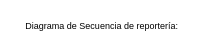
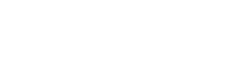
- <mxCell id="2" value="Diagrama de Secuencia  de reportería: " style="text;html=1;align=center;verticalAlign=middle;resizable=0;points=[];autosize=1;strokeColor=none;fillColor=none;" vertex="1" parent="1"><mxGeometry y="20" width="230" height="30" as="geometry" x="20" /></mxCell>
